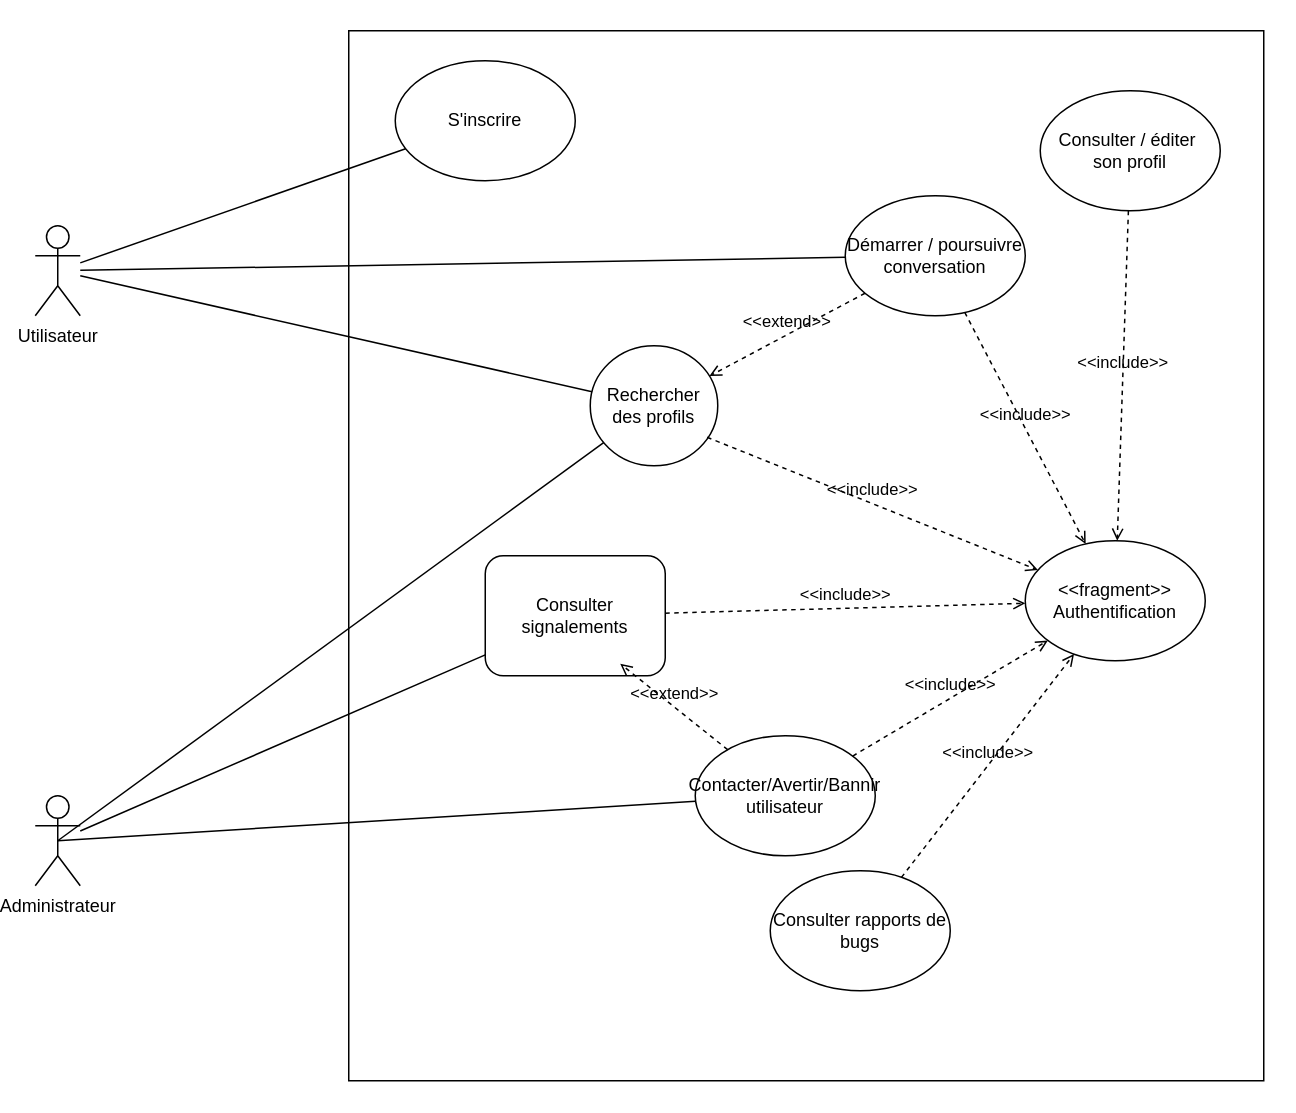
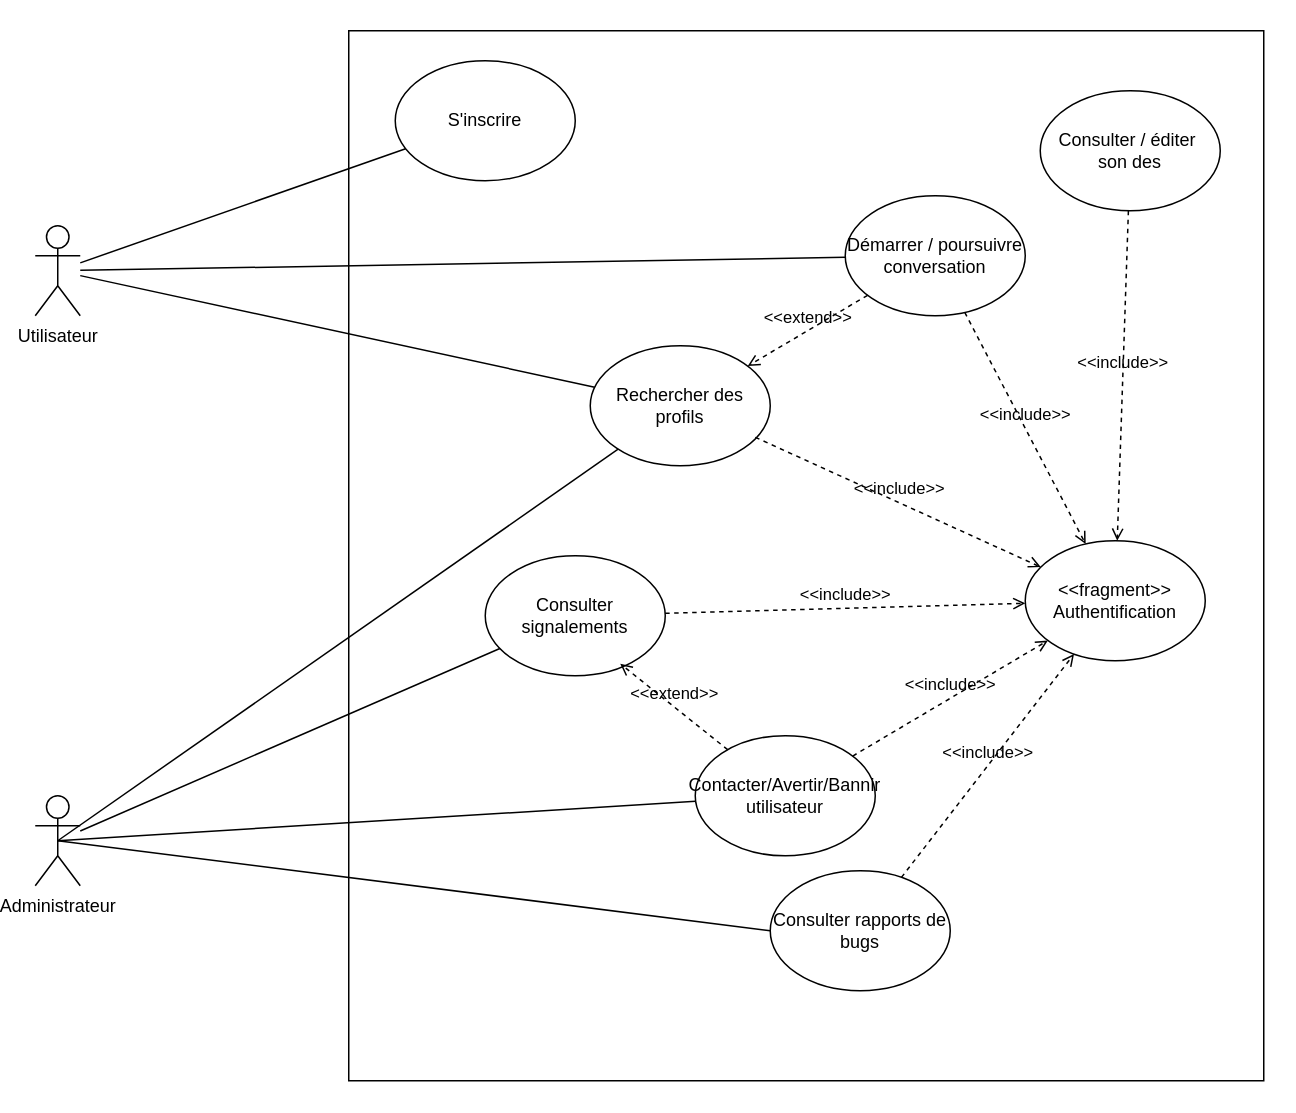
- <mxCell id="10" value="&lt;div&gt;Consulter / éditer&amp;nbsp;&lt;/div&gt;&lt;div&gt;son profil&lt;/div&gt;" style="ellipse;whiteSpace=wrap;html=1;" parent="1" vertex="1"><mxGeometry x="690" y="60" width="120" height="80" as="geometry" /></mxCell>
+ <mxCell id="10" value="&lt;div&gt;Consulter / éditer&amp;nbsp;&lt;/div&gt;&lt;div&gt;son des&lt;/div&gt;" style="ellipse;whiteSpace=wrap;html=1;" parent="1" vertex="1"><mxGeometry x="690" y="60" width="120" height="80" as="geometry" /></mxCell>
- <mxCell id="6" value="Rechercher des profils" style="ellipse;whiteSpace=wrap;html=1;" parent="1" vertex="1"><mxGeometry x="390" y="230" width="85" height="80" as="geometry" /></mxCell>
+ <mxCell id="6" value="Rechercher des profils" style="ellipse;whiteSpace=wrap;html=1;" parent="1" vertex="1"><mxGeometry x="390" y="230" width="120" height="80" as="geometry" /></mxCell>
- <mxCell id="13" value="Consulter signalements" style="whiteSpace=wrap;html=1;rounded=1;" parent="1" vertex="1"><mxGeometry x="320" y="370" width="120" height="80" as="geometry" /></mxCell>
+ <mxCell id="13" value="Consulter signalements" style="ellipse;whiteSpace=wrap;html=1;" parent="1" vertex="1"><mxGeometry x="320" y="370" width="120" height="80" as="geometry" /></mxCell>
+ <mxCell id="19" value="" style="endArrow=none;html=1;rounded=0;exitX=0.5;exitY=0.5;exitDx=0;exitDy=0;exitPerimeter=0;entryX=0;entryY=0.5;entryDx=0;entryDy=0;" parent="1" source="11" target="17" edge="1"><mxGeometry width="50" height="50" relative="1" as="geometry"><mxPoint x="300" y="510" as="sourcePoint" /><mxPoint x="350" y="460" as="targetPoint" /></mxGeometry></mxCell>
